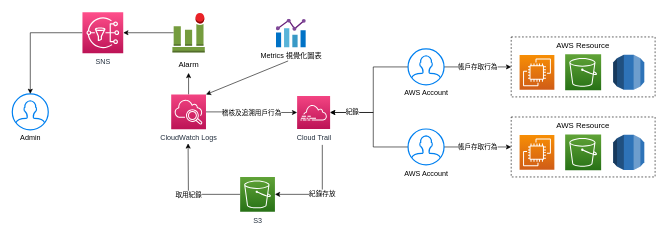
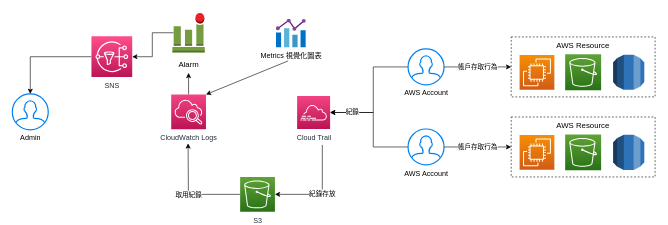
- <mxCell id="7" value="SNS" style="sketch=0;points=[[0,0,0],[0.25,0,0],[0.5,0,0],[0.75,0,0],[1,0,0],[0,1,0],[0.25,1,0],[0.5,1,0],[0.75,1,0],[1,1,0],[0,0.25,0],[0,0.5,0],[0,0.75,0],[1,0.25,0],[1,0.5,0],[1,0.75,0]];outlineConnect=0;fontColor=#232F3E;gradientColor=#FF4F8B;gradientDirection=north;fillColor=#BC1356;strokeColor=#ffffff;dashed=0;verticalLabelPosition=bottom;verticalAlign=top;align=center;html=1;fontSize=12;fontStyle=0;aspect=fixed;shape=mxgraph.aws4.resourceIcon;resIcon=mxgraph.aws4.sns;" parent="1" vertex="1"><mxGeometry x="137" y="20" width="68" height="68" as="geometry" /></mxCell>
+ <mxCell id="7" value="SNS" style="sketch=0;points=[[0,0,0],[0.25,0,0],[0.5,0,0],[0.75,0,0],[1,0,0],[0,1,0],[0.25,1,0],[0.5,1,0],[0.75,1,0],[1,1,0],[0,0.25,0],[0,0.5,0],[0,0.75,0],[1,0.25,0],[1,0.5,0],[1,0.75,0]];outlineConnect=0;fontColor=#232F3E;gradientColor=#FF4F8B;gradientDirection=north;fillColor=#BC1356;strokeColor=#ffffff;dashed=0;verticalLabelPosition=bottom;verticalAlign=top;align=center;html=1;fontSize=12;fontStyle=0;aspect=fixed;shape=mxgraph.aws4.resourceIcon;resIcon=mxgraph.aws4.sns;" parent="1" vertex="1"><mxGeometry x="152" y="60" width="68" height="68" as="geometry" /></mxCell>
- <mxCell id="4" value="稽核及追溯用戶行為" style="edgeStyle=orthogonalEdgeStyle;rounded=0;orthogonalLoop=1;jettySize=auto;html=1;fontSize=11;" parent="1" source="5" target="20" edge="1"><mxGeometry relative="1" as="geometry" /></mxCell>
